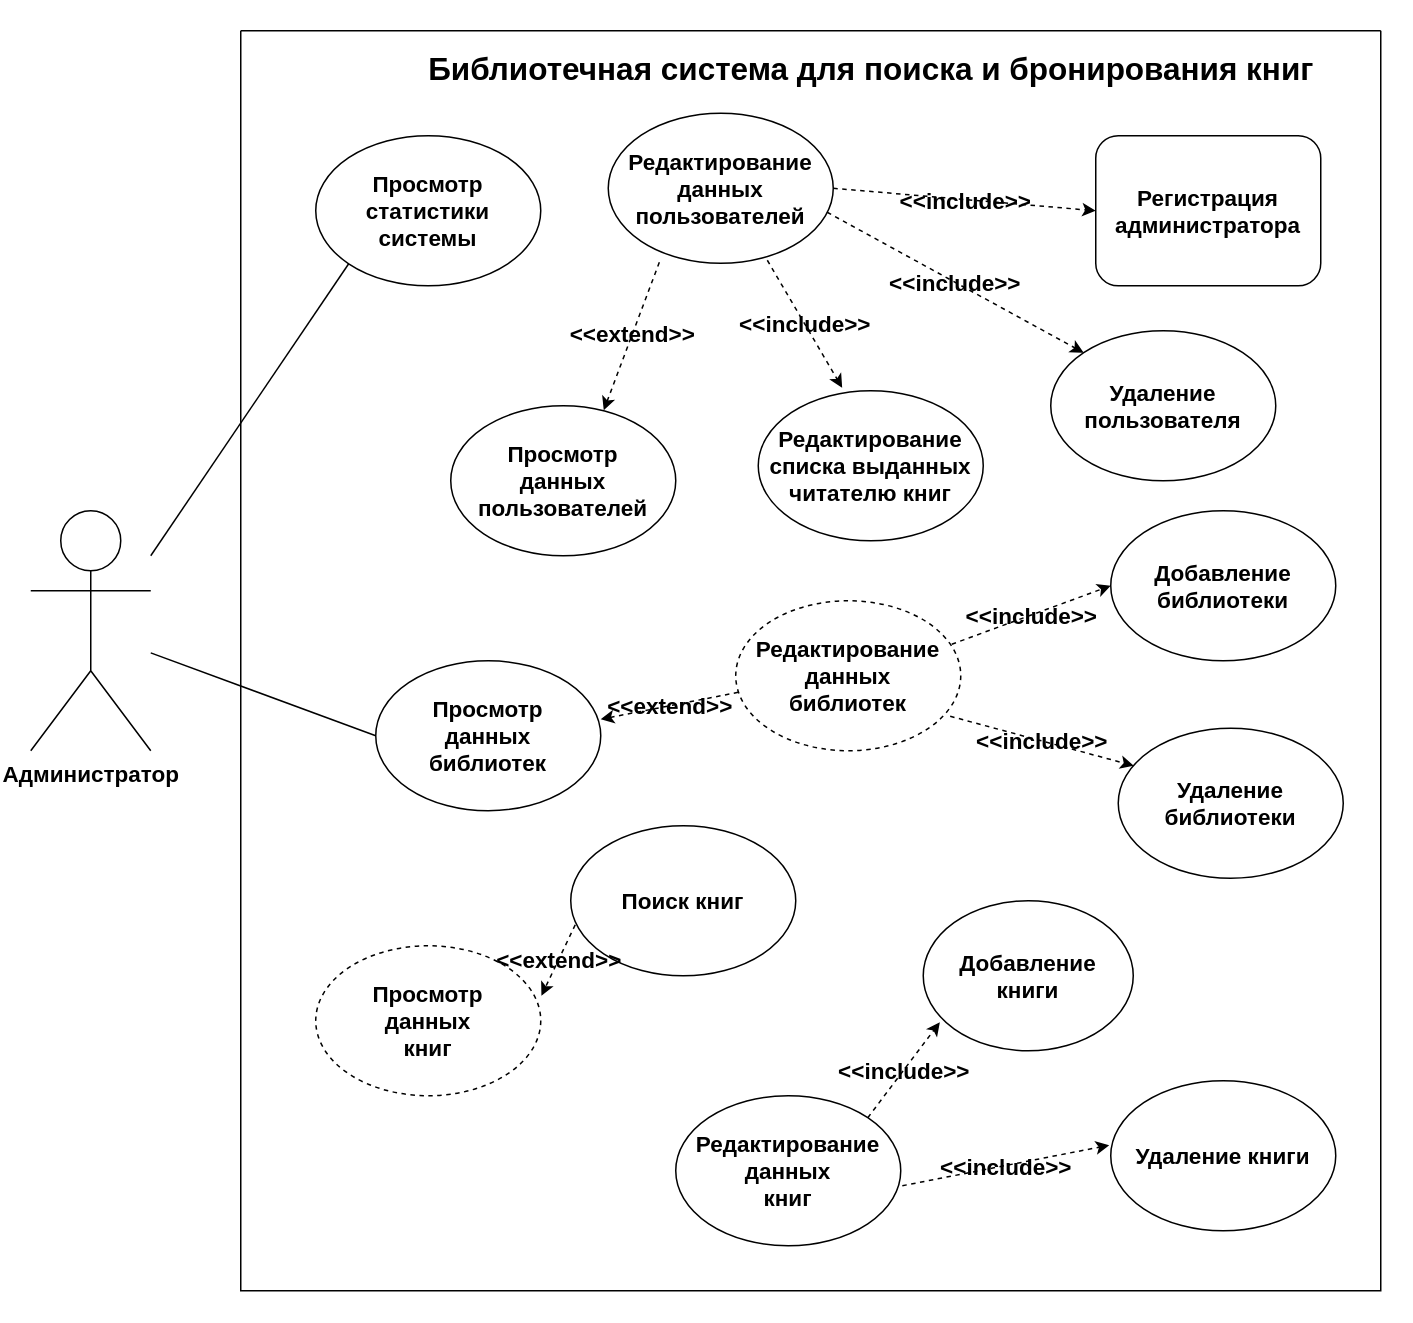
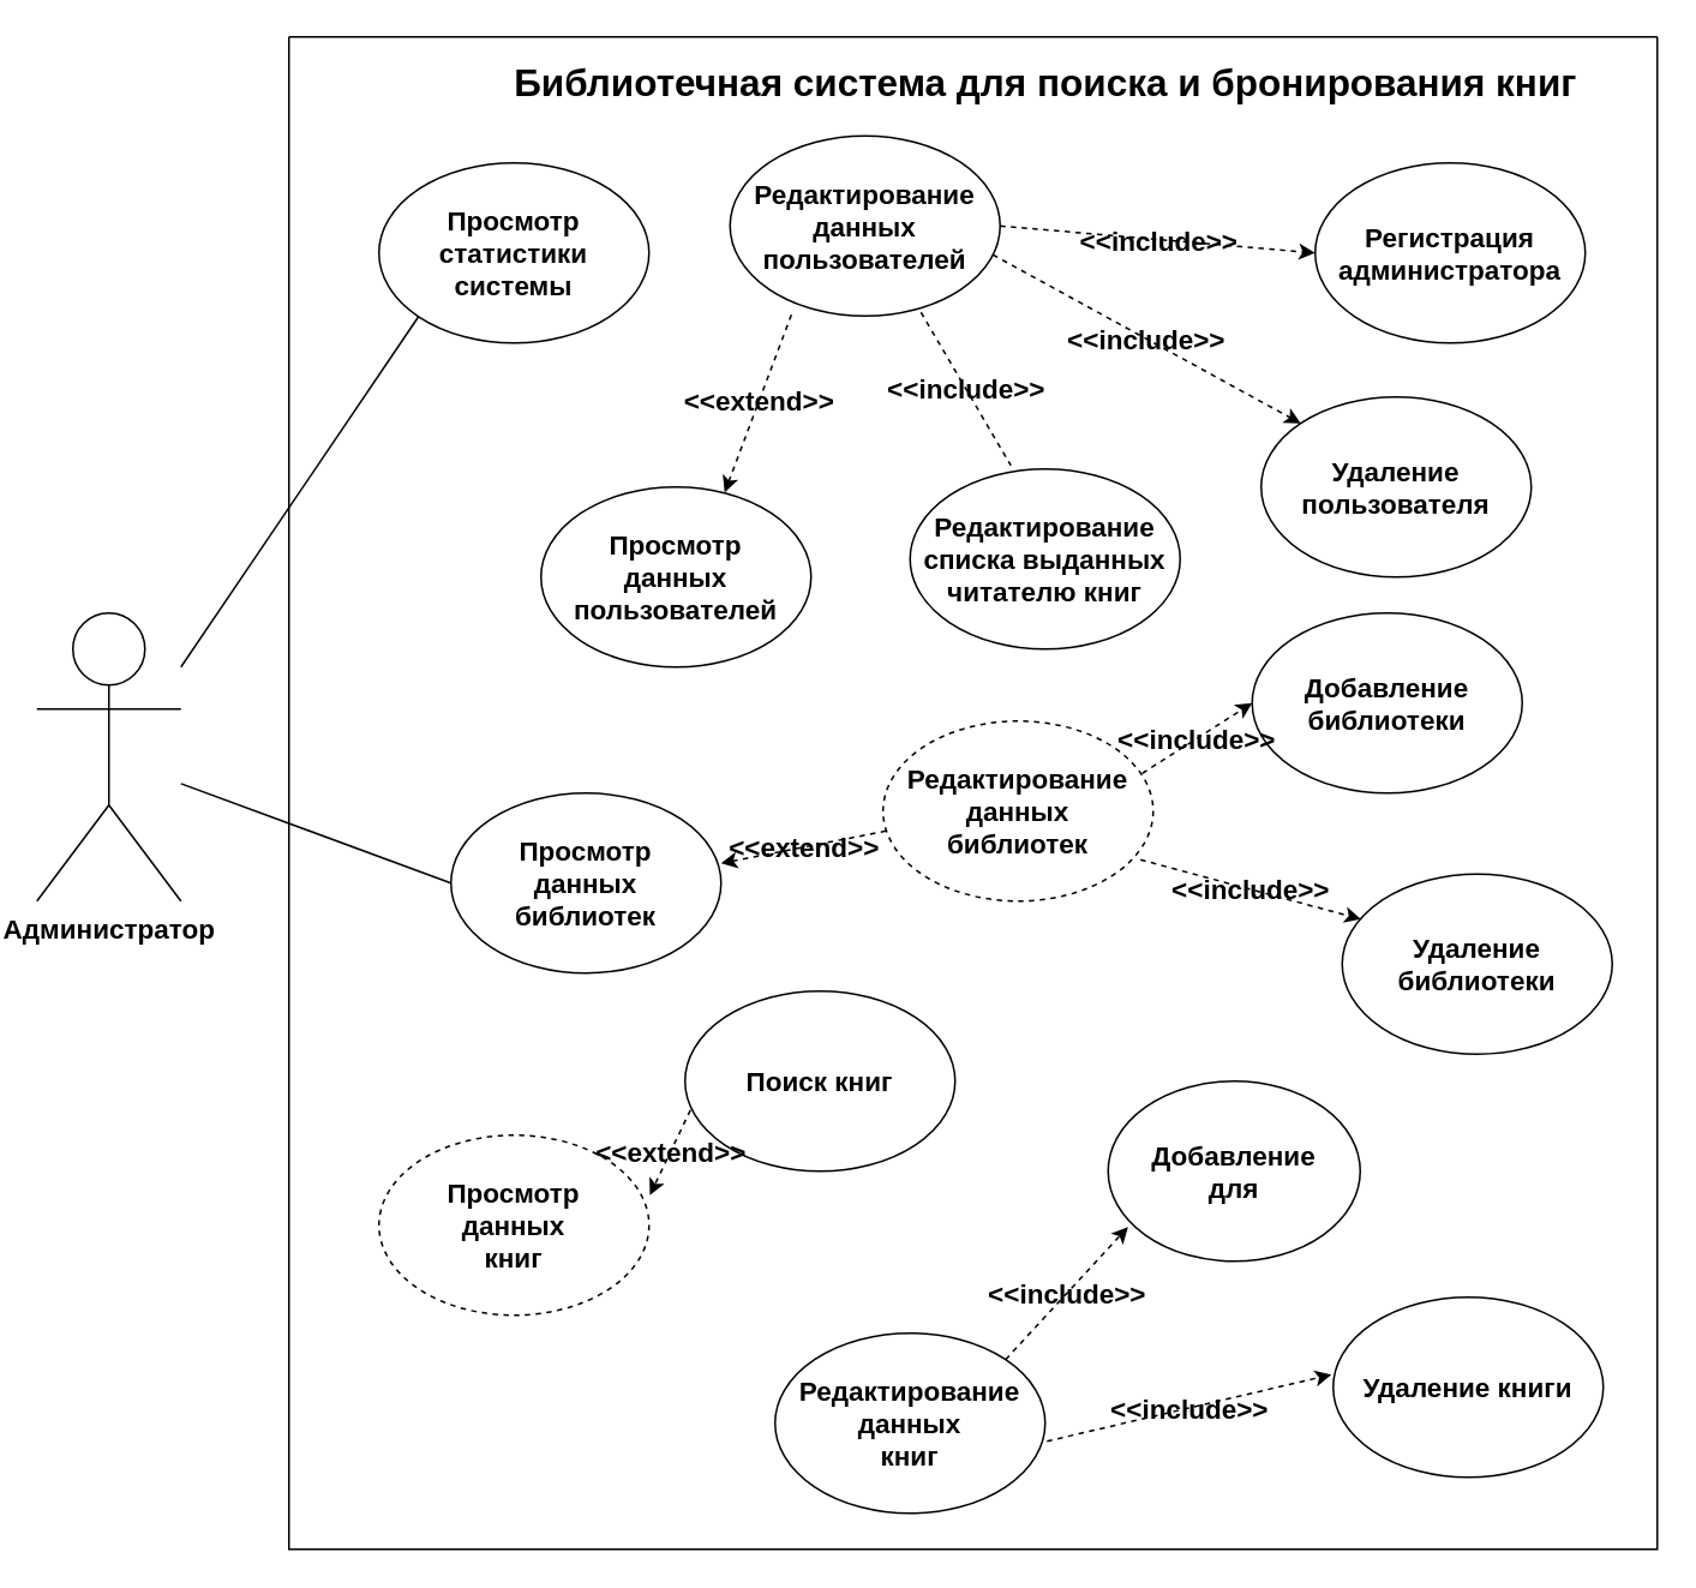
- <mxCell id="9" value="Регистрация администратора" style="whiteSpace=wrap;html=1;fontSize=15;fontStyle=1;labelBackgroundColor=none;fillColor=none;rounded=1;" parent="4" vertex="1"><mxGeometry x="570" y="70" width="150" height="100" as="geometry" /></mxCell>
+ <mxCell id="9" value="Регистрация администратора" style="ellipse;whiteSpace=wrap;html=1;fontSize=15;fontStyle=1;labelBackgroundColor=none;fillColor=none;" parent="4" vertex="1"><mxGeometry x="570" y="70" width="150" height="100" as="geometry" /></mxCell>
- <mxCell id="22" value="&amp;lt;&amp;lt;include&amp;gt;&amp;gt;" style="edgeStyle=none;rounded=0;orthogonalLoop=1;jettySize=auto;html=1;entryX=0.373;entryY=-0.02;entryDx=0;entryDy=0;dashed=1;startArrow=none;startFill=0;endArrow=classic;endFill=1;fontSize=15;fontStyle=1;labelBackgroundColor=none;exitX=0.707;exitY=0.98;exitDx=0;exitDy=0;exitPerimeter=0;entryPerimeter=0;" parent="4" source="13" target="21" edge="1"><mxGeometry relative="1" as="geometry"><mxPoint x="470" y="230" as="sourcePoint" /><mxPoint x="633.15" y="228.5" as="targetPoint" /></mxGeometry></mxCell>
+ <mxCell id="22" value="&amp;lt;&amp;lt;include&amp;gt;&amp;gt;" style="edgeStyle=none;rounded=0;orthogonalLoop=1;jettySize=auto;html=1;entryX=0.373;entryY=-0.02;entryDx=0;entryDy=0;dashed=1;startArrow=none;startFill=0;endArrow=none;endFill=1;fontSize=15;fontStyle=1;labelBackgroundColor=none;exitX=0.707;exitY=0.98;exitDx=0;exitDy=0;exitPerimeter=0;entryPerimeter=0;" parent="4" source="13" target="21" edge="1"><mxGeometry relative="1" as="geometry"><mxPoint x="470" y="230" as="sourcePoint" /><mxPoint x="633.15" y="228.5" as="targetPoint" /></mxGeometry></mxCell>
- <mxCell id="24" value="Добавление&lt;br&gt;библиотеки" style="ellipse;whiteSpace=wrap;html=1;fontSize=15;fontStyle=1;labelBackgroundColor=none;fillColor=none;" parent="4" vertex="1"><mxGeometry x="580" y="320" width="150" height="100" as="geometry" /></mxCell>
+ <mxCell id="24" value="Добавление&lt;br&gt;библиотеки" style="ellipse;whiteSpace=wrap;html=1;fontSize=15;fontStyle=1;labelBackgroundColor=none;fillColor=none;" parent="4" vertex="1"><mxGeometry x="535" y="320" width="150" height="100" as="geometry" /></mxCell>
- <mxCell id="18" value="Добавление&lt;br&gt;книги" style="ellipse;whiteSpace=wrap;html=1;fontSize=15;fontStyle=1;labelBackgroundColor=none;fillColor=none;" parent="4" vertex="1"><mxGeometry x="455" y="580" width="140" height="100" as="geometry" /></mxCell>
+ <mxCell id="18" value="Добавление&lt;br&gt;для" style="ellipse;whiteSpace=wrap;html=1;fontSize=15;fontStyle=1;labelBackgroundColor=none;fillColor=none;" parent="4" vertex="1"><mxGeometry x="455" y="580" width="140" height="100" as="geometry" /></mxCell>
- <mxCell id="17" value="Редактирование данных&lt;br&gt;книг" style="ellipse;whiteSpace=wrap;html=1;fontSize=15;fontStyle=1;labelBackgroundColor=none;fillColor=none;" parent="4" vertex="1"><mxGeometry x="290" y="710" width="150" height="100" as="geometry" /></mxCell>
+ <mxCell id="17" value="Редактирование данных&lt;br&gt;книг" style="ellipse;whiteSpace=wrap;html=1;fontSize=15;fontStyle=1;labelBackgroundColor=none;fillColor=none;" parent="4" vertex="1"><mxGeometry x="270" y="720" width="150" height="100" as="geometry" /></mxCell>
